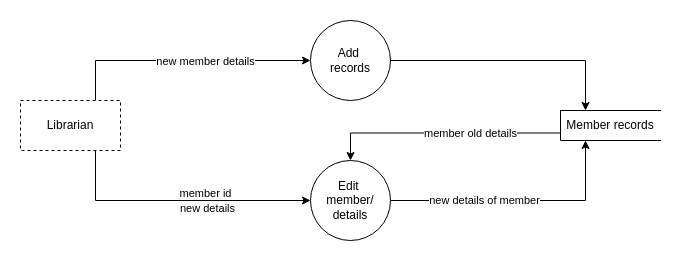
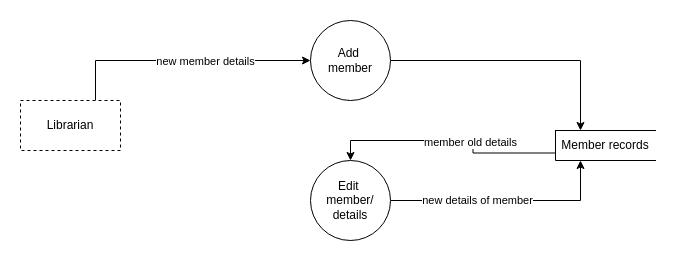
- <mxCell id="9" value="Add&amp;nbsp;&lt;div&gt;records&lt;/div&gt;" style="shape=ellipse;html=1;dashed=0;whiteSpace=wrap;aspect=fixed;perimeter=ellipsePerimeter;" parent="1" vertex="1"><mxGeometry x="310" y="20" width="80" height="80" as="geometry" /></mxCell>
+ <mxCell id="9" value="Add&amp;nbsp;&lt;div&gt;member&lt;/div&gt;" style="shape=ellipse;html=1;dashed=0;whiteSpace=wrap;aspect=fixed;perimeter=ellipsePerimeter;" parent="1" vertex="1"><mxGeometry x="310" y="20" width="80" height="80" as="geometry" /></mxCell>
- <mxCell id="15" value="Member records" style="html=1;dashed=0;whiteSpace=wrap;shape=partialRectangle;right=0;" parent="1" vertex="1"><mxGeometry x="560" y="110" width="100" height="30" as="geometry" /></mxCell>
+ <mxCell id="15" value="Member records" style="html=1;dashed=0;whiteSpace=wrap;shape=partialRectangle;right=0;" parent="1" vertex="1"><mxGeometry x="555" y="130" width="100" height="30" as="geometry" /></mxCell>
- <mxCell id="4" style="edgeStyle=orthogonalEdgeStyle;rounded=0;orthogonalLoop=1;jettySize=auto;html=1;exitX=0.75;exitY=1;exitDx=0;exitDy=0;entryX=0;entryY=0.5;entryDx=0;entryDy=0;" parent="1" source="7" target="12" edge="1"><mxGeometry relative="1" as="geometry" /></mxCell>
- <mxCell id="5" value="member id" style="edgeLabel;html=1;align=center;verticalAlign=middle;resizable=0;points=[];" parent="4" vertex="1" connectable="0"><mxGeometry x="0.198" y="-1" relative="1" as="geometry"><mxPoint y="-9" as="offset" /></mxGeometry></mxCell>
- <mxCell id="6" value="new details" style="edgeLabel;html=1;align=center;verticalAlign=middle;resizable=0;points=[];" parent="4" vertex="1" connectable="0"><mxGeometry x="0.213" relative="1" as="geometry"><mxPoint y="7" as="offset" /></mxGeometry></mxCell>
